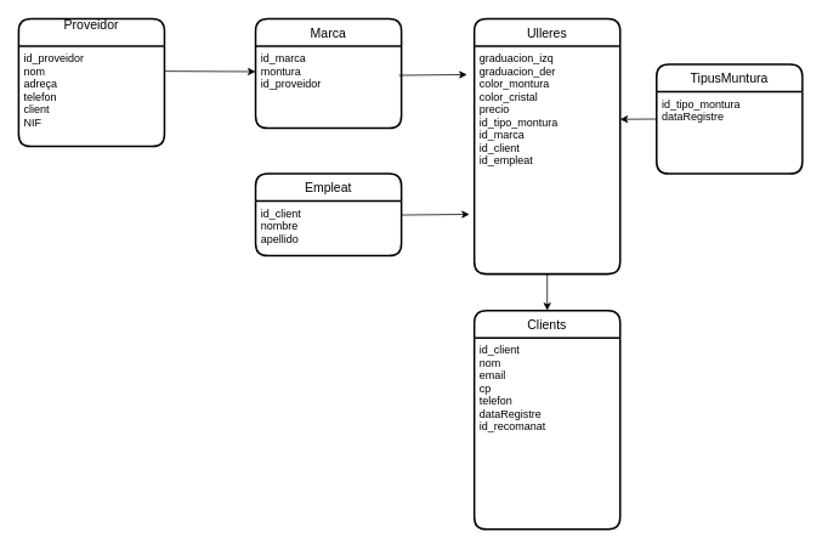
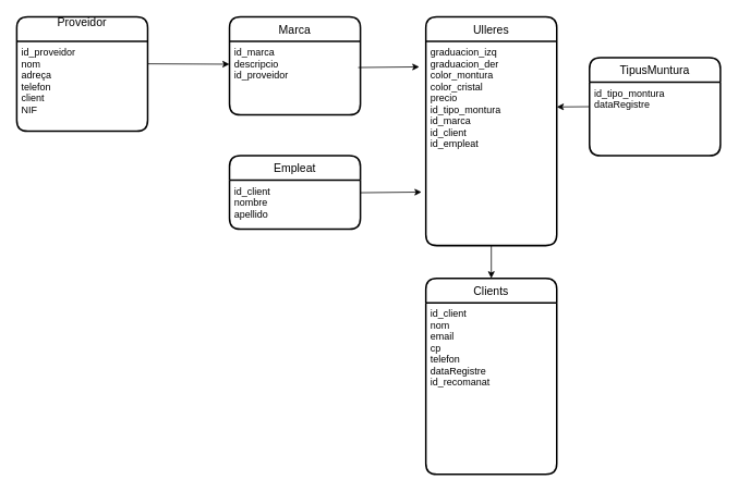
- <mxCell id="5" value="id_marca&#10;montura&#10;id_proveidor" style="align=left;strokeColor=none;fillColor=none;spacingLeft=4;fontSize=12;verticalAlign=top;resizable=0;rotatable=0;part=1;" vertex="1" parent="4"><mxGeometry y="30" width="160" height="90" as="geometry" /></mxCell>
+ <mxCell id="5" value="id_marca&#10;descripcio&#10;id_proveidor" style="align=left;strokeColor=none;fillColor=none;spacingLeft=4;fontSize=12;verticalAlign=top;resizable=0;rotatable=0;part=1;" vertex="1" parent="4"><mxGeometry y="30" width="160" height="90" as="geometry" /></mxCell>
